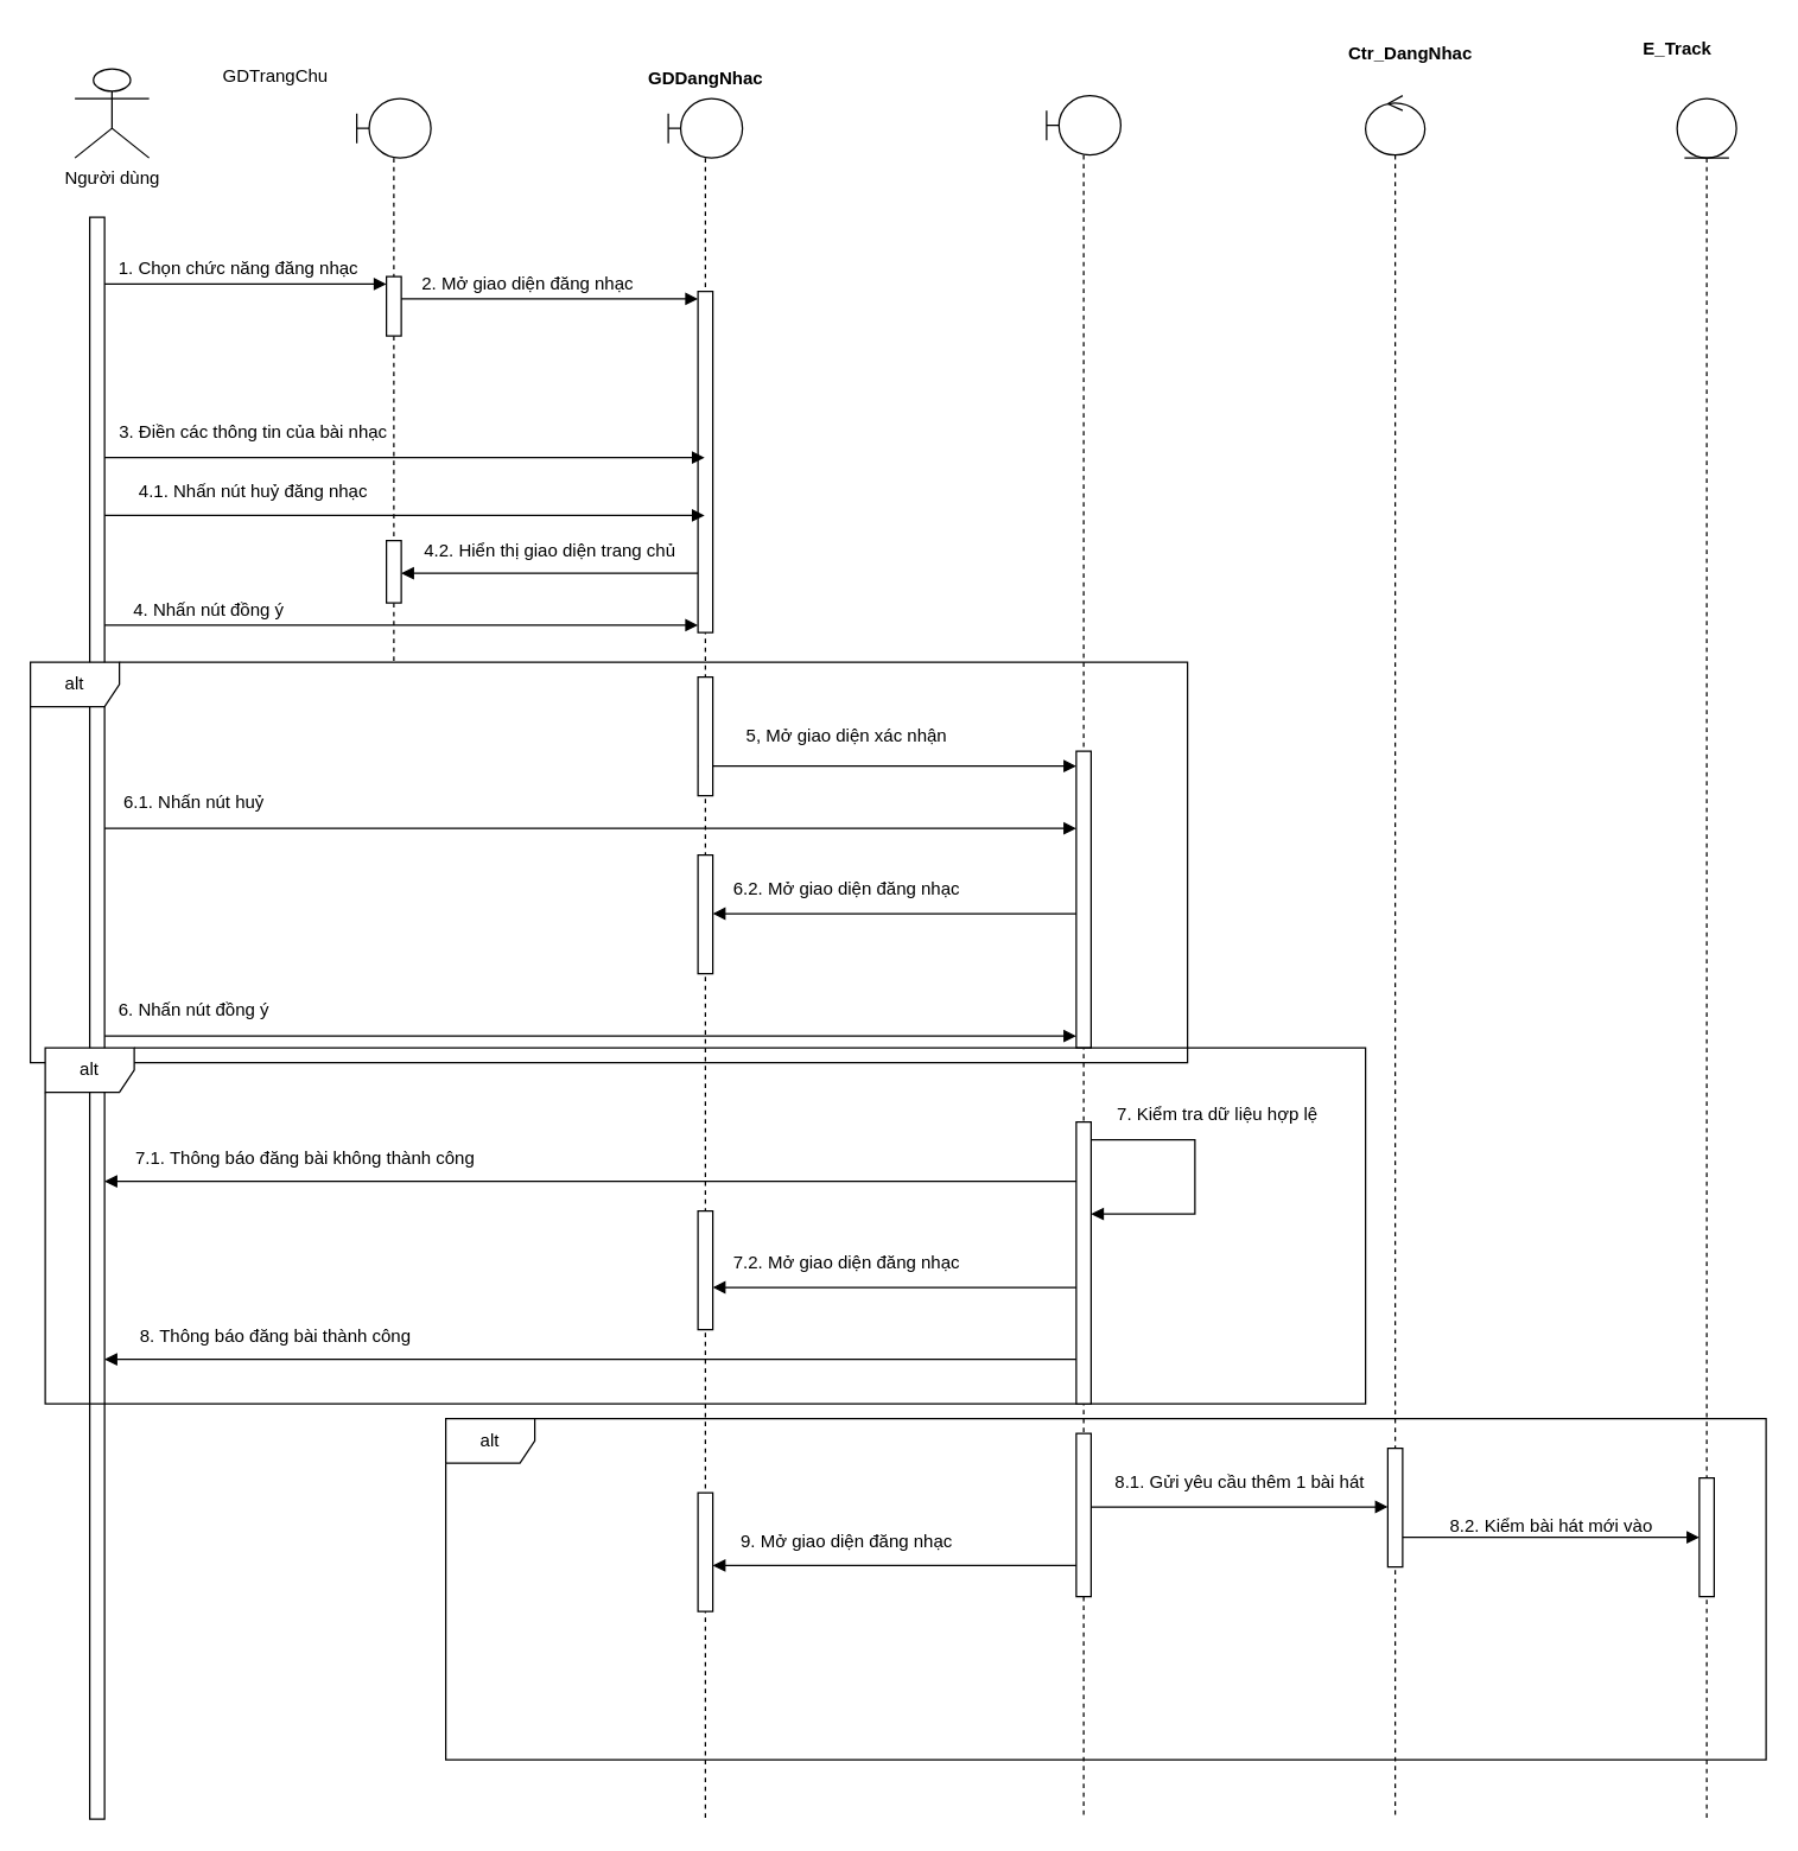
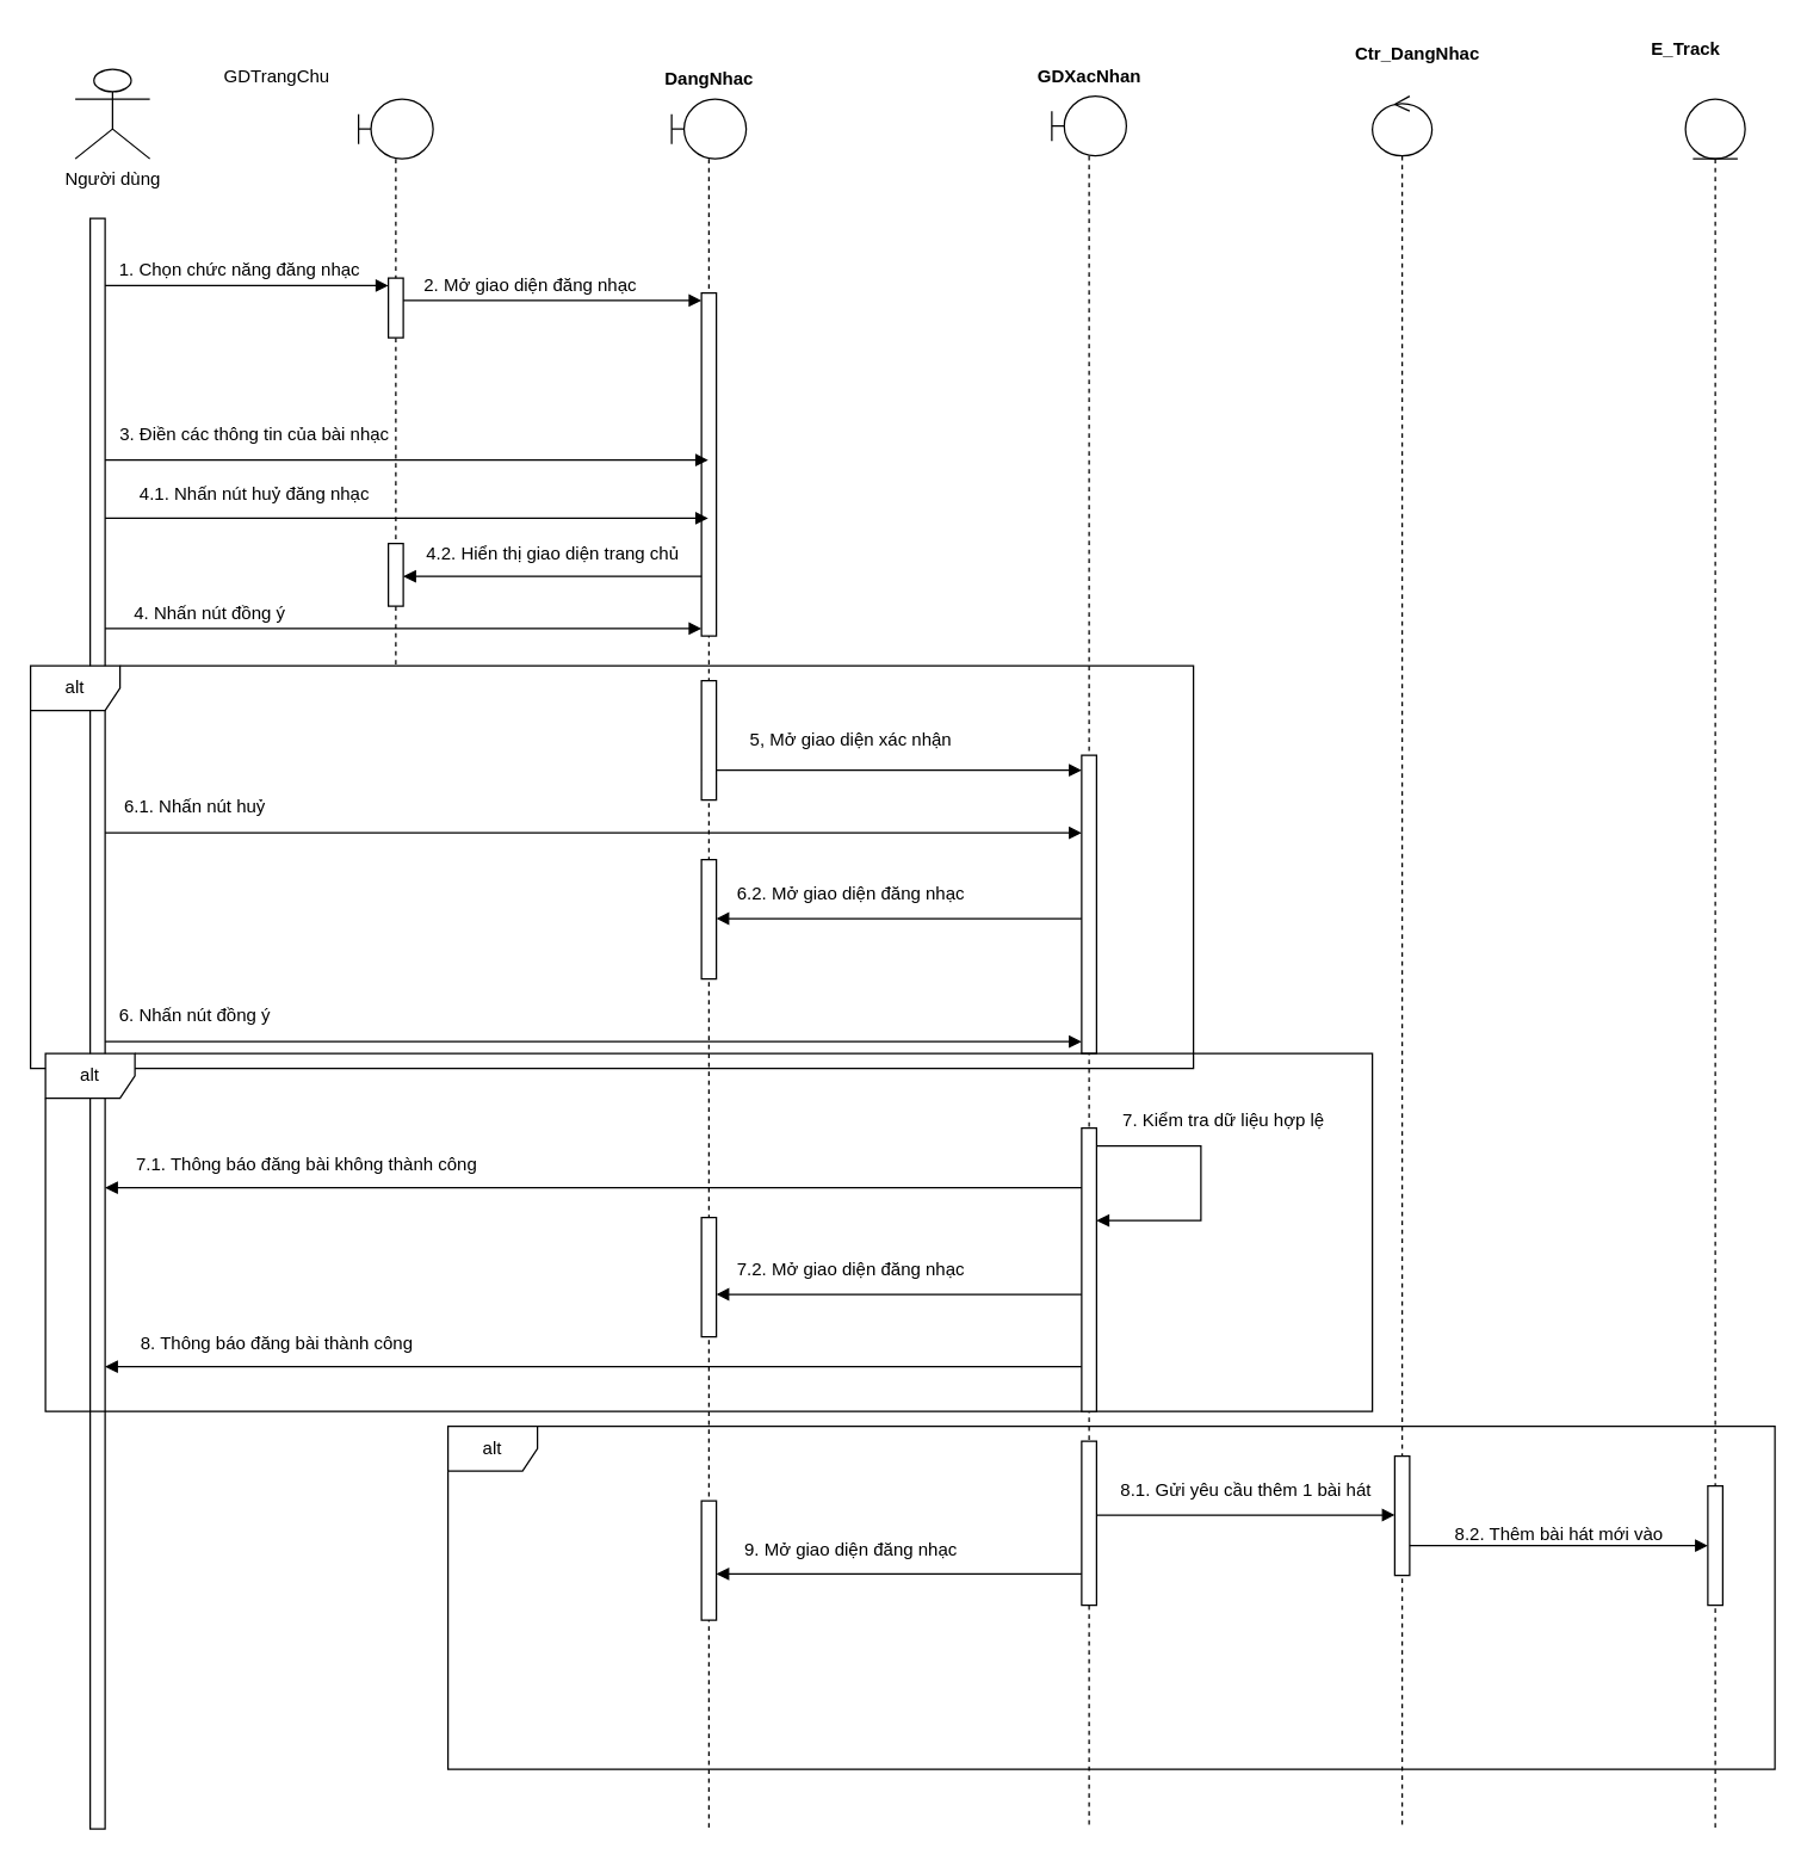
+ <mxCell id="22" value="GDXacNhan" style="text;align=center;fontStyle=1;verticalAlign=middle;spacingLeft=3;spacingRight=3;strokeColor=none;rotatable=0;points=[[0,0.5],[1,0.5]];portConstraint=eastwest;html=1;" vertex="1" parent="1"><mxGeometry x="690" y="38" width="80" height="26" as="geometry" /></mxCell>
- <mxCell id="12" value="GDDangNhac" style="text;align=center;fontStyle=1;verticalAlign=middle;spacingLeft=3;spacingRight=3;strokeColor=none;rotatable=0;points=[[0,0.5],[1,0.5]];portConstraint=eastwest;html=1;" vertex="1" parent="1"><mxGeometry x="435" y="40" width="80" height="26" as="geometry" /></mxCell>
+ <mxCell id="12" value="DangNhac" style="text;align=center;fontStyle=1;verticalAlign=middle;spacingLeft=3;spacingRight=3;strokeColor=none;rotatable=0;points=[[0,0.5],[1,0.5]];portConstraint=eastwest;html=1;" vertex="1" parent="1"><mxGeometry x="435" y="40" width="80" height="26" as="geometry" /></mxCell>
- <mxCell id="59" value="8.2. Kiểm bài hát mới vào" style="text;html=1;align=center;verticalAlign=middle;resizable=0;points=[];autosize=1;strokeColor=none;fillColor=none;" vertex="1" parent="1"><mxGeometry x="965" y="1014" width="160" height="30" as="geometry" /></mxCell>
+ <mxCell id="59" value="8.2. Thêm bài hát mới vào" style="text;html=1;align=center;verticalAlign=middle;resizable=0;points=[];autosize=1;strokeColor=none;fillColor=none;" vertex="1" parent="1"><mxGeometry x="965" y="1014" width="160" height="30" as="geometry" /></mxCell>
